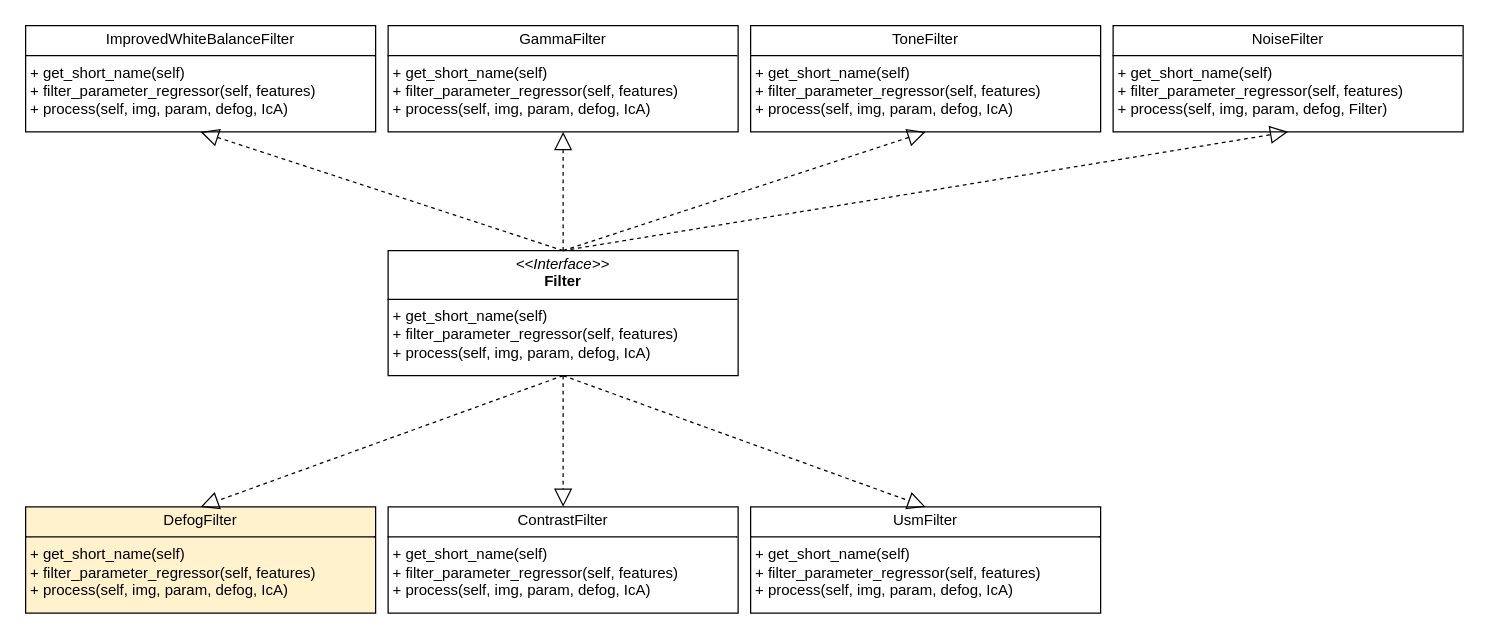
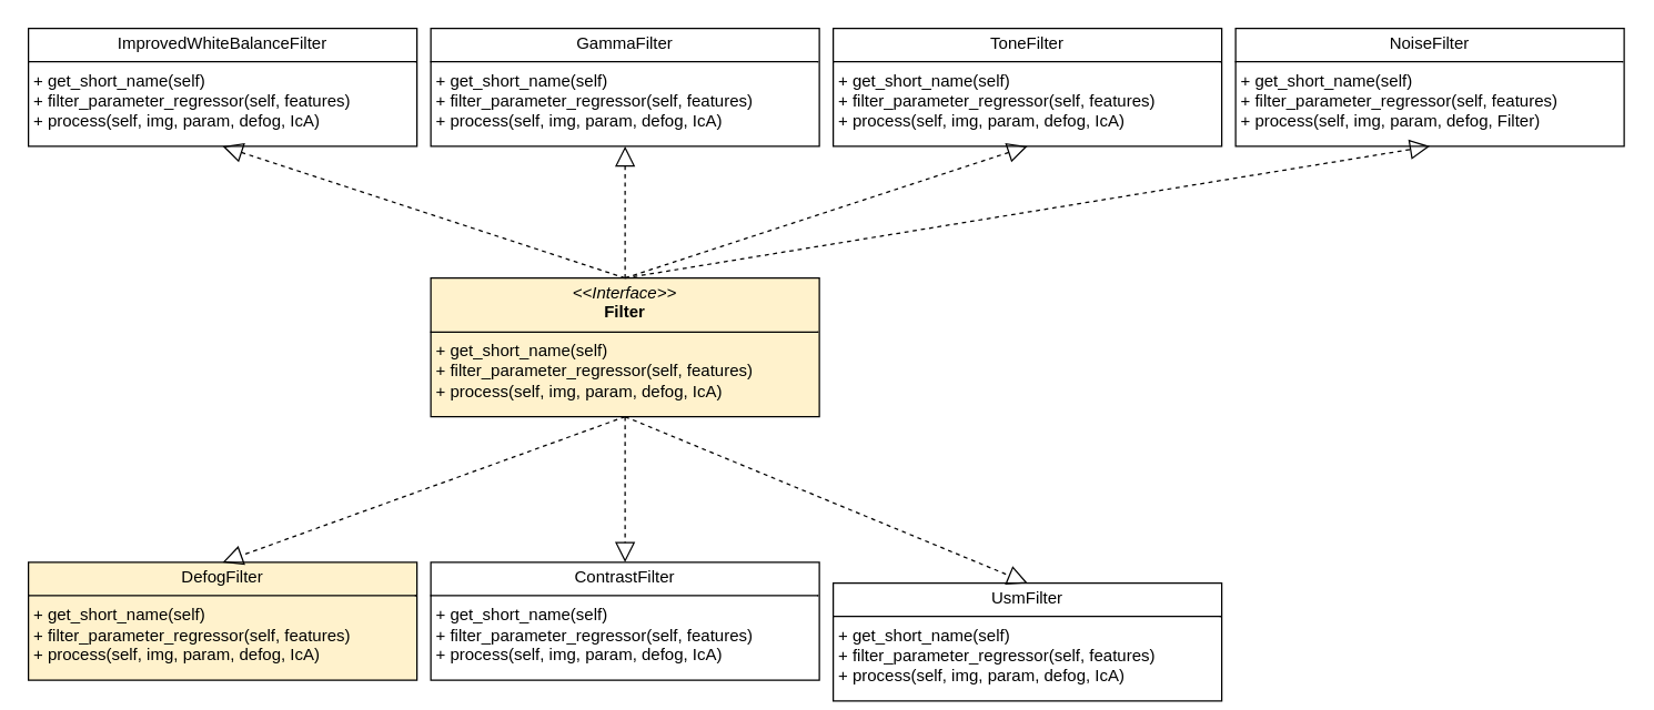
- <mxCell id="2" value="&lt;p style=&quot;margin:0px;margin-top:4px;text-align:center;&quot;&gt;&lt;i&gt;&amp;lt;&amp;lt;Interface&amp;gt;&amp;gt;&lt;/i&gt;&lt;br&gt;&lt;b&gt;Filter&lt;/b&gt;&lt;/p&gt;&lt;hr size=&quot;1&quot; style=&quot;border-style:solid;&quot;&gt;&lt;p style=&quot;margin:0px;margin-left:4px;&quot;&gt;+ get_short_name(self)&lt;br&gt;+ filter_parameter_regressor(self, features)&lt;/p&gt;&lt;p style=&quot;margin:0px;margin-left:4px;&quot;&gt;+ process(self, img, param, defog, IcA)&lt;/p&gt;" style="verticalAlign=top;align=left;overflow=fill;html=1;whiteSpace=wrap;" vertex="1" parent="1"><mxGeometry x="310" y="200" width="280" height="100" as="geometry" /></mxCell>
+ <mxCell id="2" value="&lt;p style=&quot;margin:0px;margin-top:4px;text-align:center;&quot;&gt;&lt;i&gt;&amp;lt;&amp;lt;Interface&amp;gt;&amp;gt;&lt;/i&gt;&lt;br&gt;&lt;b&gt;Filter&lt;/b&gt;&lt;/p&gt;&lt;hr size=&quot;1&quot; style=&quot;border-style:solid;&quot;&gt;&lt;p style=&quot;margin:0px;margin-left:4px;&quot;&gt;+ get_short_name(self)&lt;br&gt;+ filter_parameter_regressor(self, features)&lt;/p&gt;&lt;p style=&quot;margin:0px;margin-left:4px;&quot;&gt;+ process(self, img, param, defog, IcA)&lt;/p&gt;" style="verticalAlign=top;align=left;overflow=fill;html=1;whiteSpace=wrap;fillColor=#fff2cc;" vertex="1" parent="1"><mxGeometry x="310" y="200" width="280" height="100" as="geometry" /></mxCell>
- <mxCell id="5" value="&lt;p style=&quot;margin:0px;margin-top:4px;text-align:center;&quot;&gt;UsmFilter&lt;/p&gt;&lt;hr size=&quot;1&quot; style=&quot;border-style:solid;&quot;&gt;&lt;p style=&quot;margin:0px;margin-left:4px;&quot;&gt;+ get_short_name(self)&lt;br&gt;+ filter_parameter_regressor(self, features)&lt;/p&gt;&lt;p style=&quot;margin:0px;margin-left:4px;&quot;&gt;+ process(self, img, param, defog, IcA)&lt;/p&gt;" style="verticalAlign=top;align=left;overflow=fill;html=1;whiteSpace=wrap;" vertex="1" parent="1"><mxGeometry x="600" y="405" width="280" height="85" as="geometry" /></mxCell>
+ <mxCell id="5" value="&lt;p style=&quot;margin:0px;margin-top:4px;text-align:center;&quot;&gt;UsmFilter&lt;/p&gt;&lt;hr size=&quot;1&quot; style=&quot;border-style:solid;&quot;&gt;&lt;p style=&quot;margin:0px;margin-left:4px;&quot;&gt;+ get_short_name(self)&lt;br&gt;+ filter_parameter_regressor(self, features)&lt;/p&gt;&lt;p style=&quot;margin:0px;margin-left:4px;&quot;&gt;+ process(self, img, param, defog, IcA)&lt;/p&gt;" style="verticalAlign=top;align=left;overflow=fill;html=1;whiteSpace=wrap;" vertex="1" parent="1"><mxGeometry x="600" y="420" width="280" height="85" as="geometry" /></mxCell>
